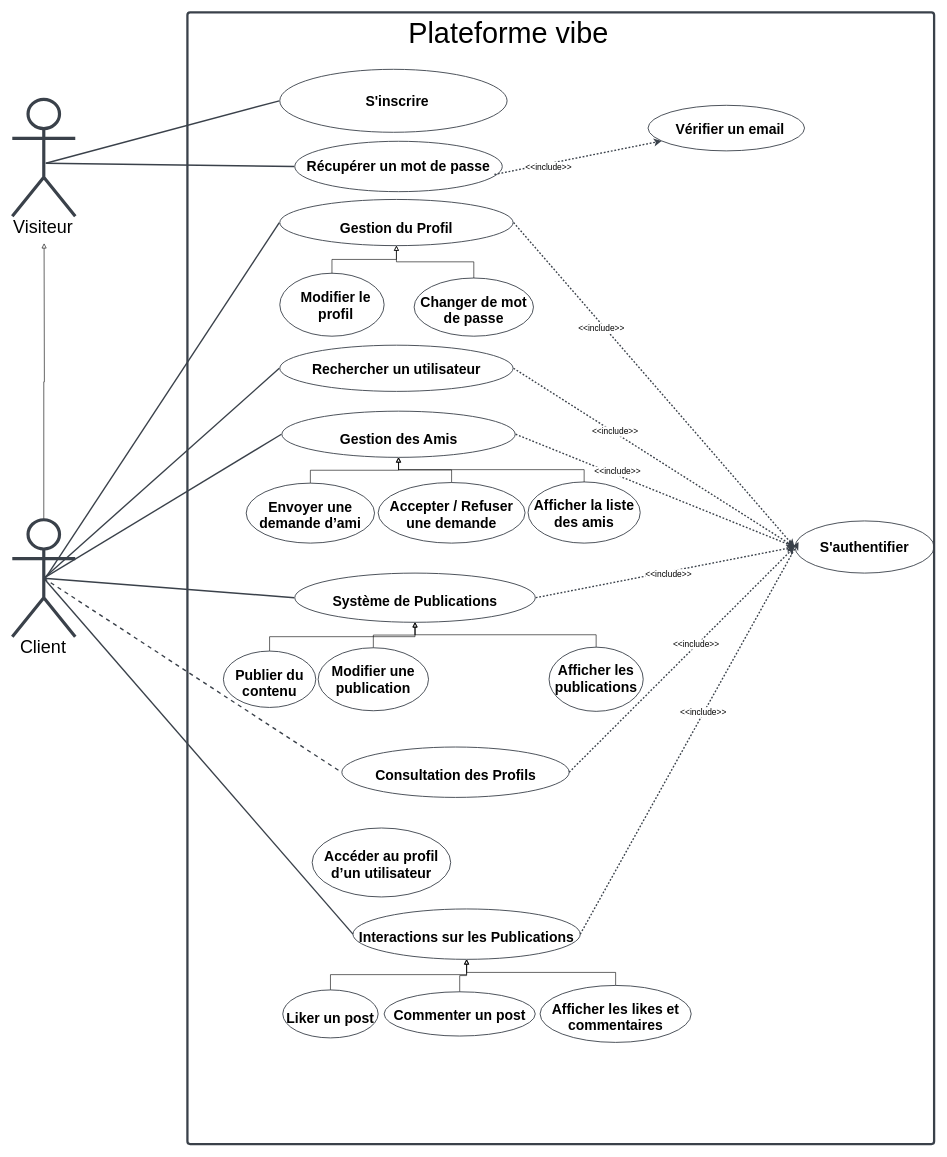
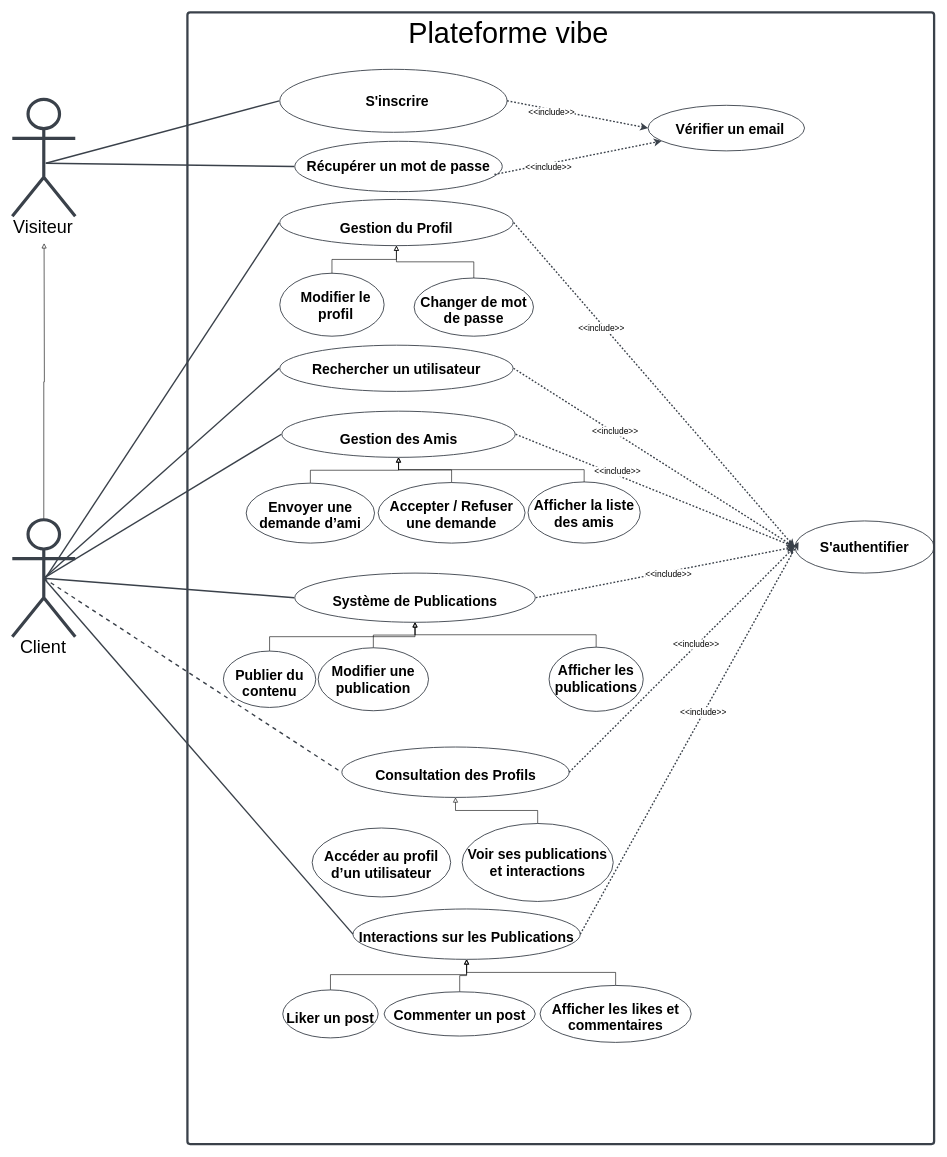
+ <mxCell id="6" value="" style="html=1;jettySize=18;whiteSpace=wrap;fontSize=13;strokeColor=#3a414a;strokeOpacity=100;dashed=1;fixDash=1;strokeWidth=2.3;rounded=0;startArrow=none;exitX=1;exitY=0.5;entryX=0;entryY=0.5;lucidId=yAVI-1U_TPDa;exitDx=0;exitDy=0;entryDx=0;entryDy=0;" edge="1" parent="2" source="5" target="4"><mxGeometry width="100" height="100" relative="1" as="geometry"><Array as="points" /><mxPoint x="554" y="361" as="sourcePoint" /><mxPoint x="1000" y="725" as="targetPoint" /></mxGeometry></mxCell>
+ <mxCell id="7" value="&lt;font style=&quot;font-size: 14px;&quot;&gt;&amp;lt;&amp;lt;include&amp;gt;&amp;gt;&lt;/font&gt;" style="edgeLabel;html=1;align=center;verticalAlign=middle;resizable=0;points=[];" vertex="1" connectable="0" parent="6"><mxGeometry x="-0.364" y="-5" relative="1" as="geometry"><mxPoint as="offset" /></mxGeometry></mxCell>
+ <mxCell id="39" style="edgeStyle=orthogonalEdgeStyle;rounded=0;orthogonalLoop=1;jettySize=auto;html=1;exitX=0.5;exitY=0;exitDx=0;exitDy=0;endArrow=block;endFill=0;" edge="1" parent="2" source="40" target="35"><mxGeometry relative="1" as="geometry"><mxPoint x="448" y="1305" as="targetPoint" /></mxGeometry></mxCell>
+ <mxCell id="40" value="&lt;p data-pm-slice=&quot;1 1 [&amp;quot;list&amp;quot;,{&amp;quot;spread&amp;quot;:false,&amp;quot;start&amp;quot;:1658,&amp;quot;end&amp;quot;:1742},&amp;quot;regular_list_item&amp;quot;,{&amp;quot;start&amp;quot;:1699,&amp;quot;end&amp;quot;:1742}]&quot;&gt;&lt;strong&gt;Voir ses publications et interactions&lt;/strong&gt;&lt;/p&gt;" style="html=1;overflow=block;blockSpacing=1;whiteSpace=wrap;ellipse;fontSize=23.3;fontStyle=1;align=center;spacing=3.8;strokeColor=#3a414a;strokeOpacity=100;fillOpacity=0;rounded=1;absoluteArcSize=1;arcSize=9;fillColor=#000000;strokeWidth=1.5;lucidId=yAVIO8vuX-i1;" vertex="1" parent="2"><mxGeometry x="458" y="1352.5" width="252" height="130" as="geometry" /></mxCell>
